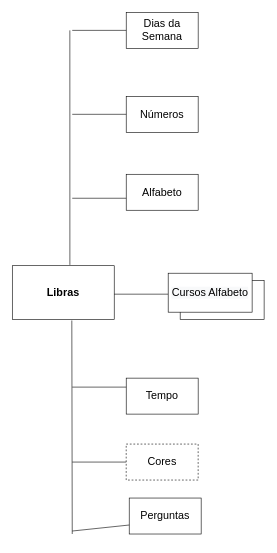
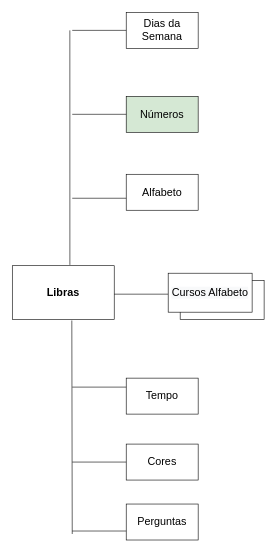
- <mxCell id="5" value="Números" style="rounded=0;whiteSpace=wrap;html=1;sketch=0;fontSize=18;" vertex="1" parent="1"><mxGeometry x="210" y="160" width="120" height="60" as="geometry" /></mxCell>
+ <mxCell id="5" value="Números" style="rounded=0;whiteSpace=wrap;html=1;sketch=0;fontSize=18;fillColor=#d5e8d4;" vertex="1" parent="1"><mxGeometry x="210" y="160" width="120" height="60" as="geometry" /></mxCell>
- <mxCell id="8" value="Cores" style="rounded=0;whiteSpace=wrap;html=1;sketch=0;fontSize=18;dashed=1;" vertex="1" parent="1"><mxGeometry x="210" y="740" width="120" height="60" as="geometry" /></mxCell>
+ <mxCell id="8" value="Cores" style="rounded=0;whiteSpace=wrap;html=1;sketch=0;fontSize=18;" vertex="1" parent="1"><mxGeometry x="210" y="740" width="120" height="60" as="geometry" /></mxCell>
- <mxCell id="9" value="Perguntas" style="rounded=0;whiteSpace=wrap;html=1;sketch=0;fontSize=18;" vertex="1" parent="1"><mxGeometry x="215" y="830" width="120" height="60" as="geometry" /></mxCell>
+ <mxCell id="9" value="Perguntas" style="rounded=0;whiteSpace=wrap;html=1;sketch=0;fontSize=18;" vertex="1" parent="1"><mxGeometry x="210" y="840" width="120" height="60" as="geometry" /></mxCell>
